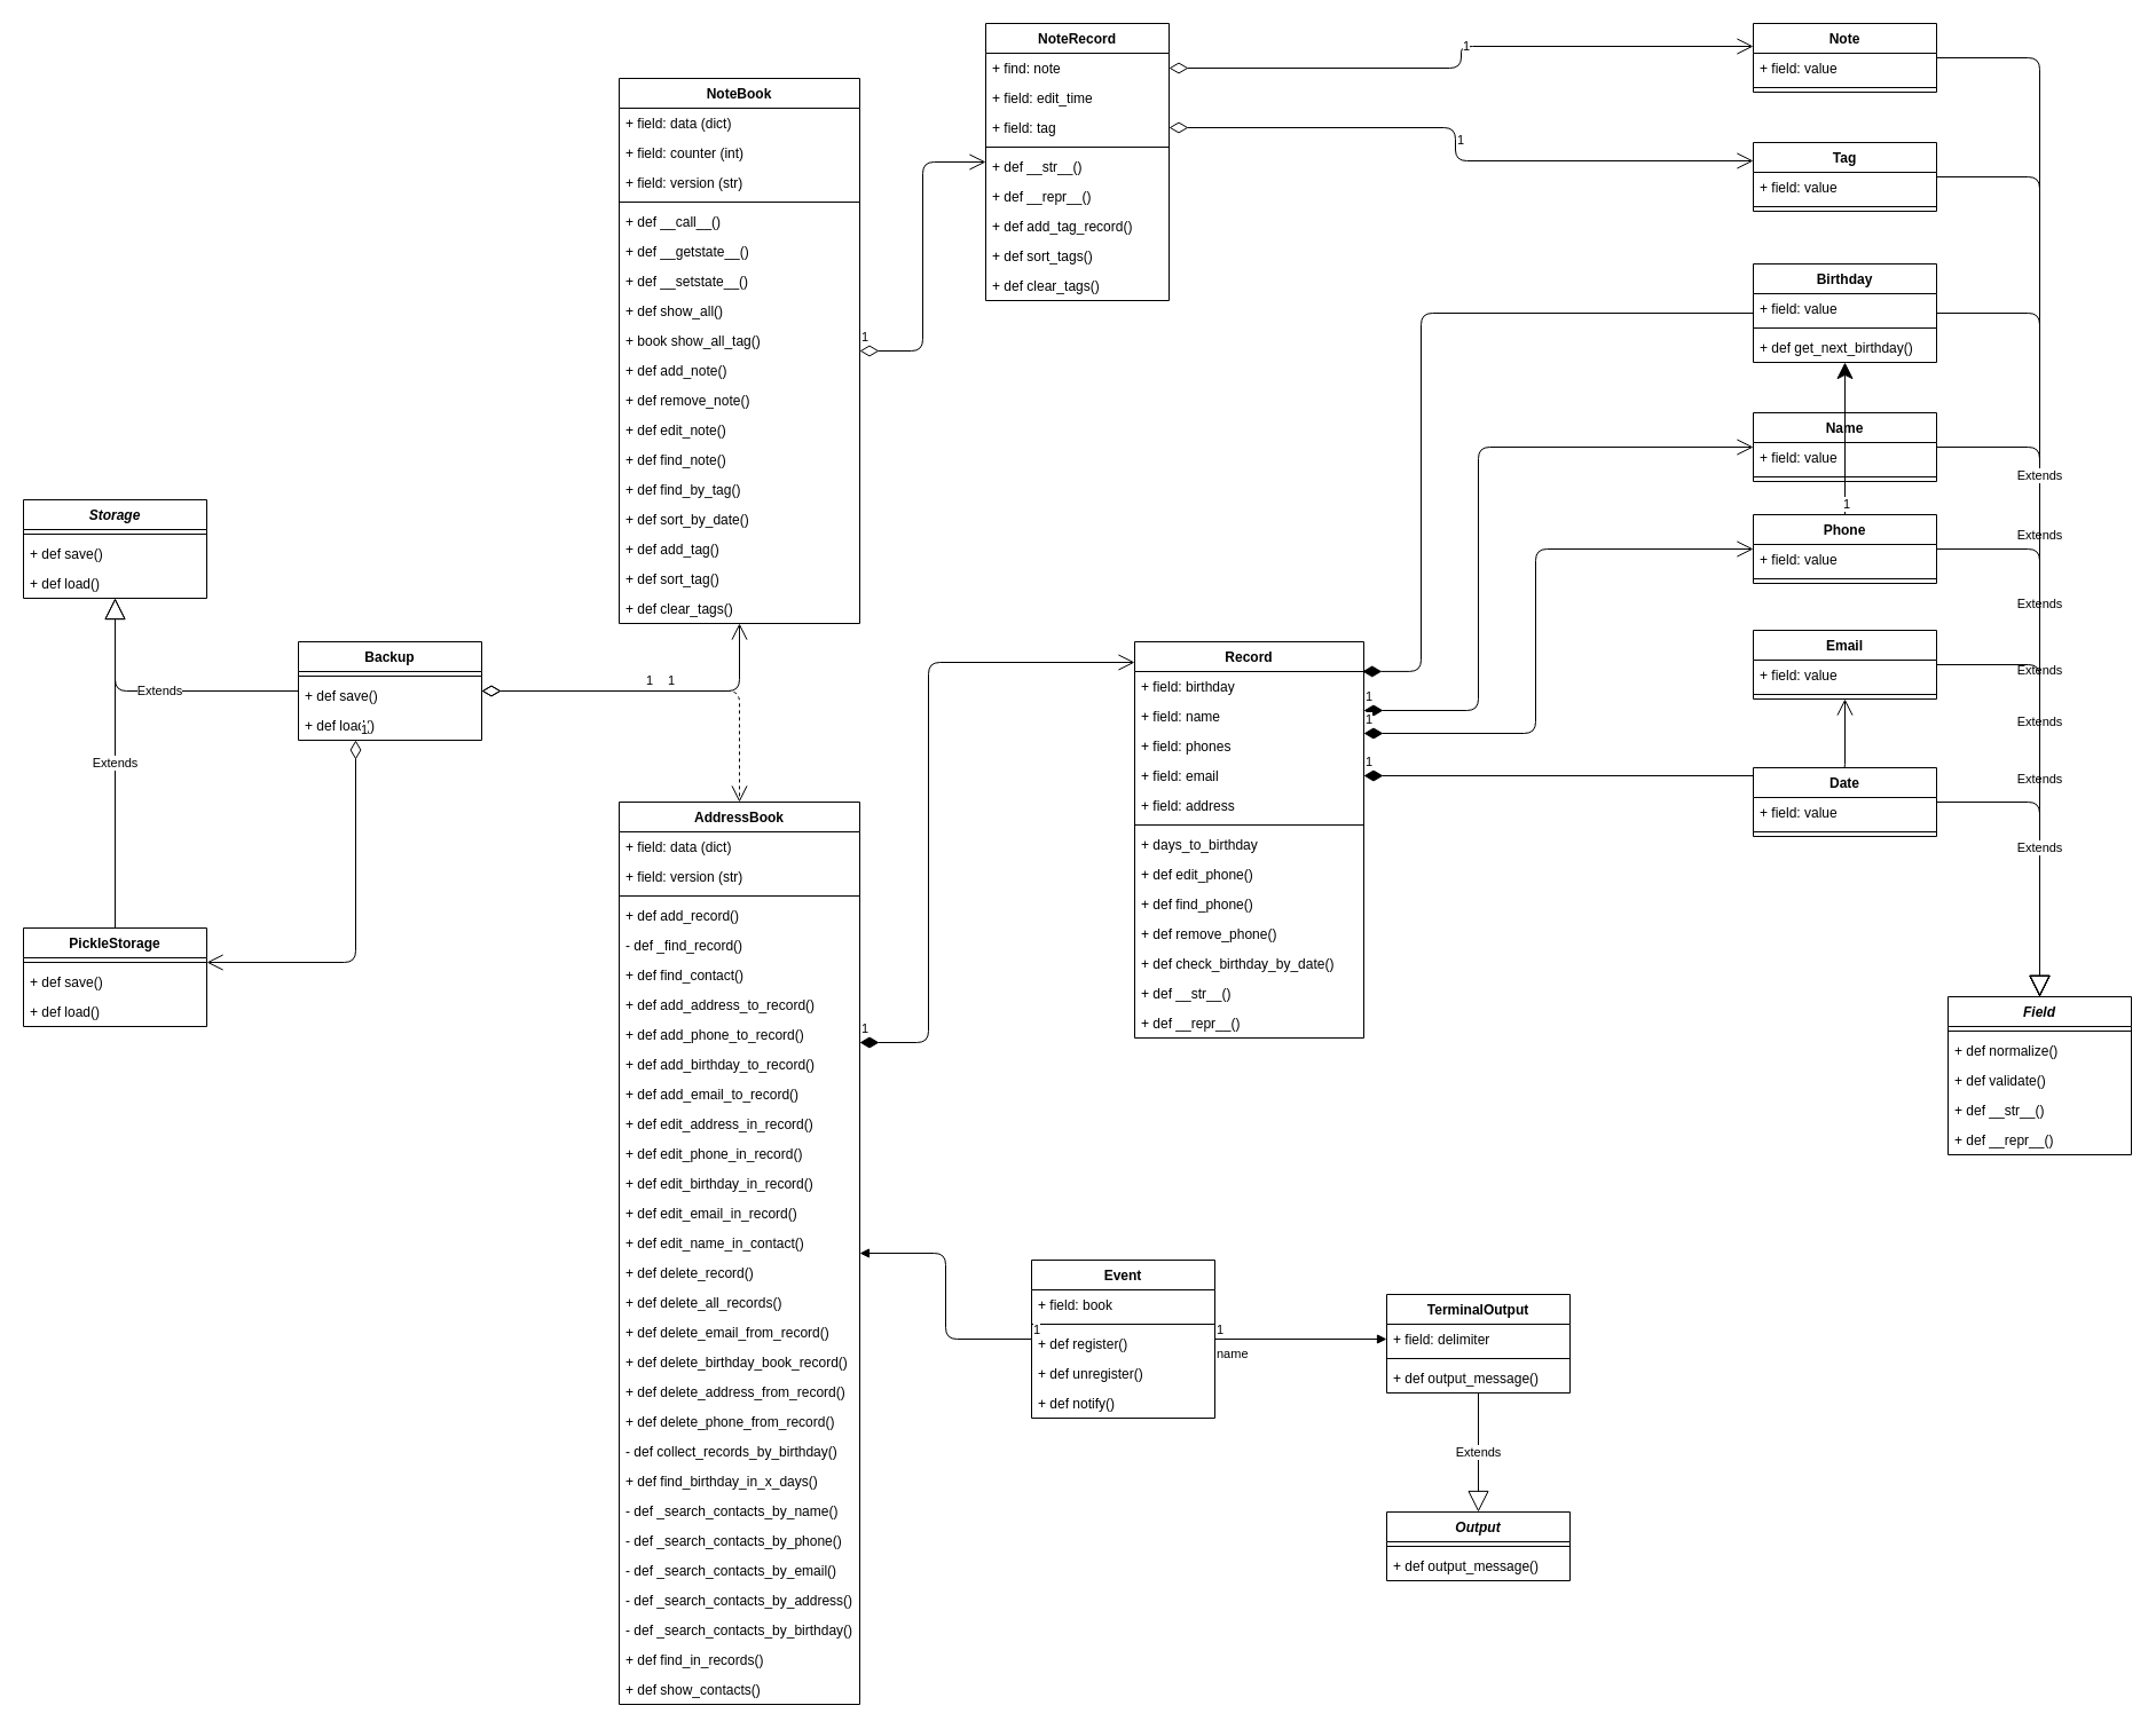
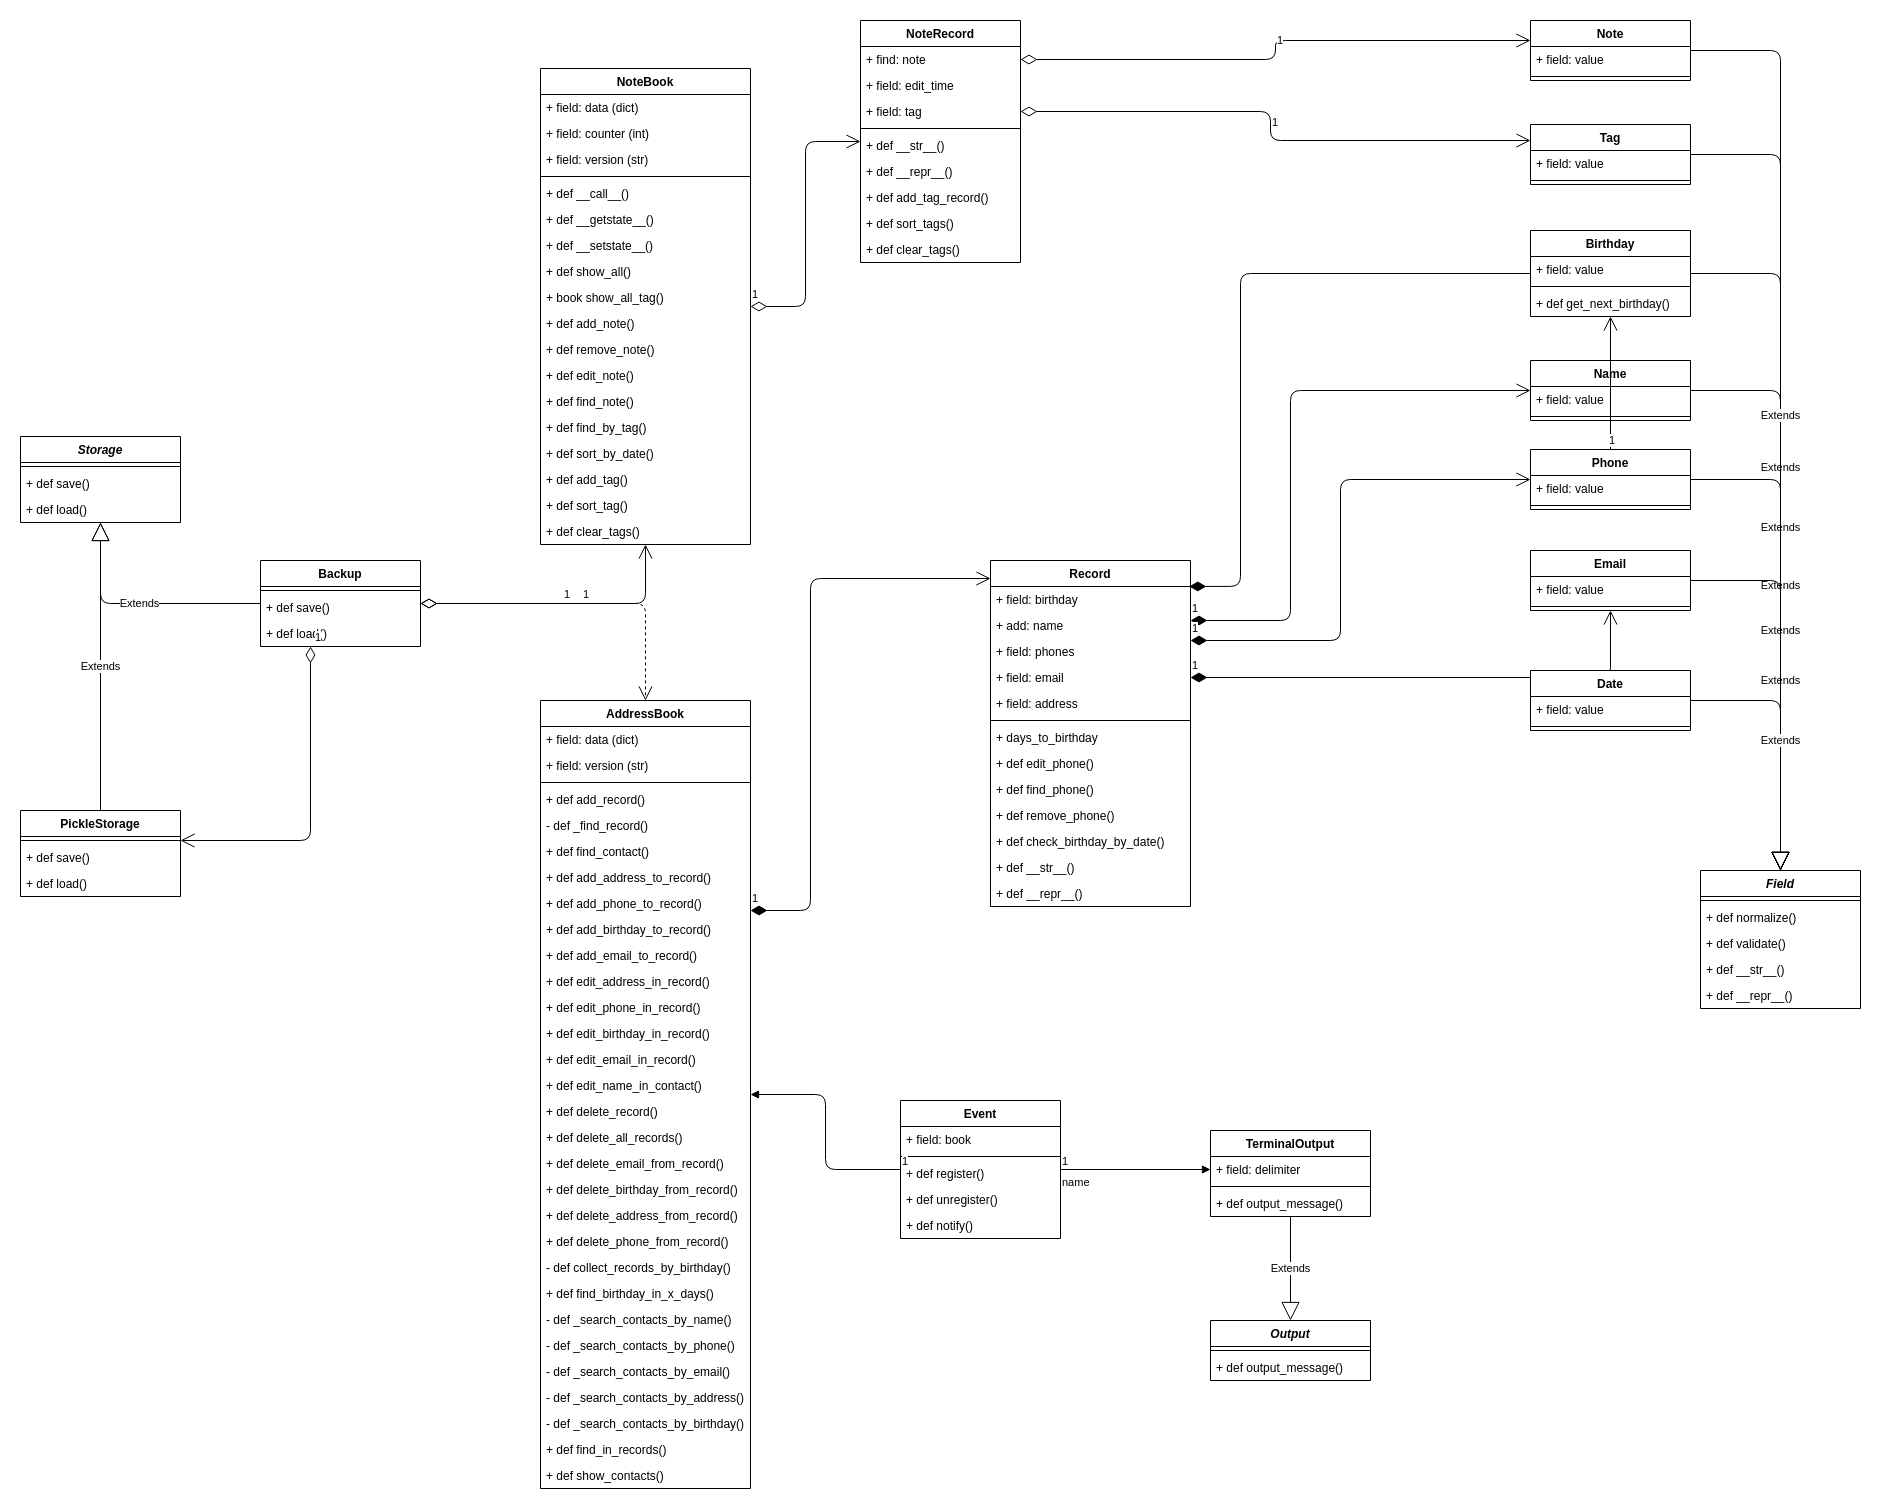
- <mxCell id="67" value="1" style="endArrow=classic;html=1;endSize=12;startArrow=none;startSize=14;startFill=1;edgeStyle=orthogonalEdgeStyle;align=left;verticalAlign=bottom;" parent="1" source="152" target="48" edge="1"><mxGeometry x="-1" y="3" relative="1" as="geometry"><mxPoint x="1100" y="856" as="sourcePoint" /><mxPoint x="1260" y="856" as="targetPoint" /></mxGeometry></mxCell>
+ <mxCell id="67" value="1" style="endArrow=open;html=1;endSize=12;startArrow=none;startSize=14;startFill=1;edgeStyle=orthogonalEdgeStyle;align=left;verticalAlign=bottom;" parent="1" source="152" target="48" edge="1"><mxGeometry x="-1" y="3" relative="1" as="geometry"><mxPoint x="1100" y="856" as="sourcePoint" /><mxPoint x="1260" y="856" as="targetPoint" /></mxGeometry></mxCell>
- <mxCell id="70" value="+ field: name" style="text;strokeColor=none;fillColor=none;align=left;verticalAlign=top;spacingLeft=4;spacingRight=4;overflow=hidden;rotatable=0;points=[[0,0.5],[1,0.5]];portConstraint=eastwest;" parent="68" vertex="1"><mxGeometry y="52" width="200" height="26" as="geometry" /></mxCell>
+ <mxCell id="70" value="+ add: name" style="text;strokeColor=none;fillColor=none;align=left;verticalAlign=top;spacingLeft=4;spacingRight=4;overflow=hidden;rotatable=0;points=[[0,0.5],[1,0.5]];portConstraint=eastwest;" parent="68" vertex="1"><mxGeometry y="52" width="200" height="26" as="geometry" /></mxCell>
- <mxCell id="27" value="+ def delete_birthday_book_record()" style="text;strokeColor=none;fillColor=none;align=left;verticalAlign=top;spacingLeft=4;spacingRight=4;overflow=hidden;rotatable=0;points=[[0,0.5],[1,0.5]];portConstraint=eastwest;" parent="8" vertex="1"><mxGeometry y="476" width="210" height="26" as="geometry" /></mxCell>
+ <mxCell id="27" value="+ def delete_birthday_from_record()" style="text;strokeColor=none;fillColor=none;align=left;verticalAlign=top;spacingLeft=4;spacingRight=4;overflow=hidden;rotatable=0;points=[[0,0.5],[1,0.5]];portConstraint=eastwest;" parent="8" vertex="1"><mxGeometry y="476" width="210" height="26" as="geometry" /></mxCell>
